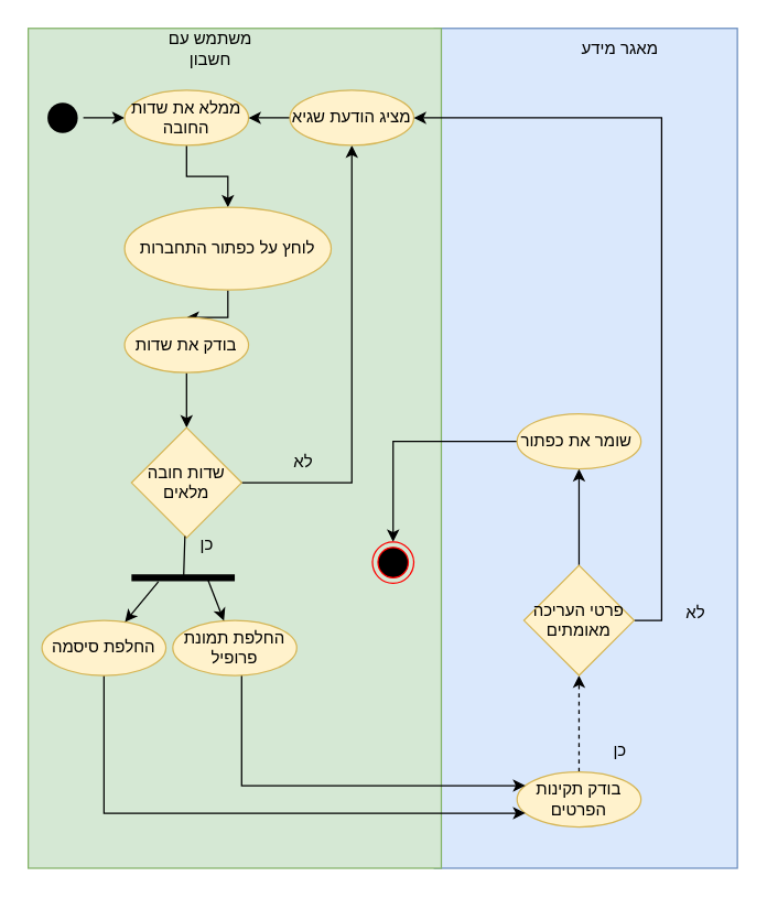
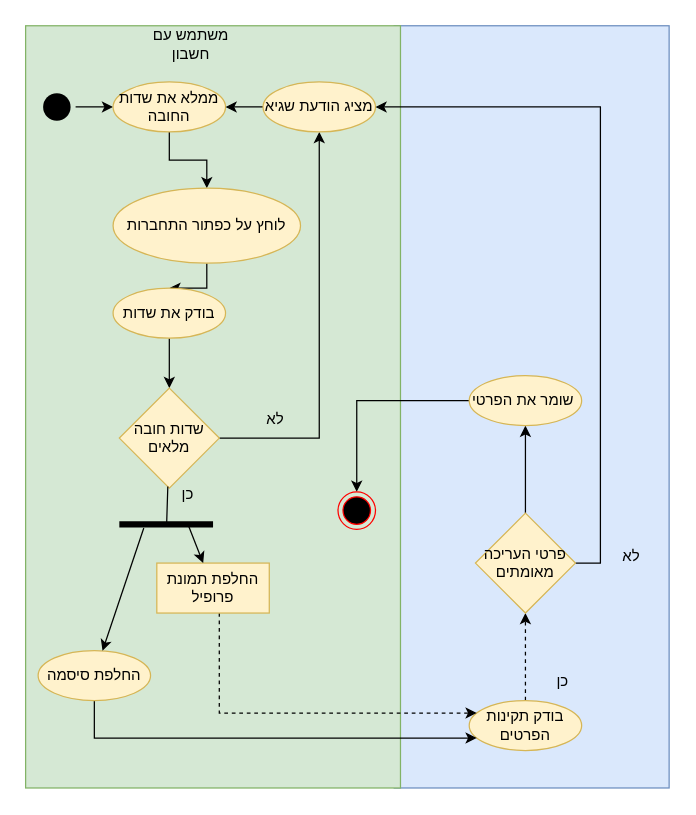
- <mxCell id="29" value="מאגר מידע" style="text;html=1;strokeColor=none;fillColor=none;align=center;verticalAlign=middle;whiteSpace=wrap;rounded=0;shadow=0;" vertex="1" parent="1"><mxGeometry x="420" y="20" width="60" height="30" as="geometry" /></mxCell>
- <mxCell id="25" value="שומר את כפתור&amp;nbsp;" style="ellipse;whiteSpace=wrap;html=1;shadow=0;fillColor=#fff2cc;strokeColor=#d6b656;" vertex="1" parent="1"><mxGeometry x="375" y="300" width="90" height="40" as="geometry" /></mxCell>
+ <mxCell id="25" value="שומר את הפרטי&amp;nbsp;" style="ellipse;whiteSpace=wrap;html=1;shadow=0;fillColor=#fff2cc;strokeColor=#d6b656;" vertex="1" parent="1"><mxGeometry x="375" y="300" width="90" height="40" as="geometry" /></mxCell>
- <mxCell id="33" value="החלפת סיסמה" style="ellipse;whiteSpace=wrap;html=1;shadow=0;fillColor=#fff2cc;strokeColor=#d6b656;" vertex="1" parent="1"><mxGeometry x="30" y="450" width="90" height="40" as="geometry" /></mxCell>
+ <mxCell id="33" value="החלפת סיסמה" style="ellipse;whiteSpace=wrap;html=1;shadow=0;fillColor=#fff2cc;strokeColor=#d6b656;" vertex="1" parent="1"><mxGeometry x="30" y="520" width="90" height="40" as="geometry" /></mxCell>
- <mxCell id="36" value="החלפת תמונת פרופיל" style="ellipse;whiteSpace=wrap;html=1;shadow=0;fillColor=#fff2cc;strokeColor=#d6b656;" vertex="1" parent="1"><mxGeometry x="125" y="450" width="90" height="40" as="geometry" /></mxCell>
+ <mxCell id="36" value="החלפת תמונת פרופיל" style="whiteSpace=wrap;html=1;shadow=0;fillColor=#fff2cc;strokeColor=#d6b656;rounded=0;" vertex="1" parent="1"><mxGeometry x="125" y="450" width="90" height="40" as="geometry" /></mxCell>
- <mxCell id="35" style="edgeStyle=orthogonalEdgeStyle;rounded=0;orthogonalLoop=1;jettySize=auto;html=1;" edge="1" parent="1" source="36" target="18"><mxGeometry relative="1" as="geometry"><Array as="points"><mxPoint x="175" y="570" /></Array></mxGeometry></mxCell>
+ <mxCell id="35" style="edgeStyle=orthogonalEdgeStyle;rounded=0;orthogonalLoop=1;jettySize=auto;html=1;dashed=1;" edge="1" parent="1" source="36" target="18"><mxGeometry relative="1" as="geometry"><Array as="points"><mxPoint x="175" y="570" /></Array></mxGeometry></mxCell>
